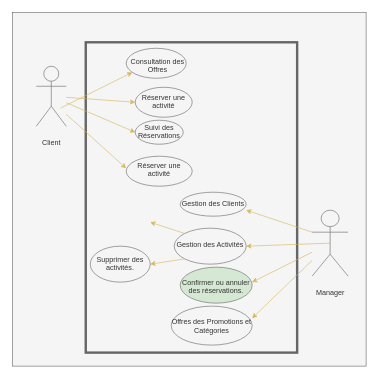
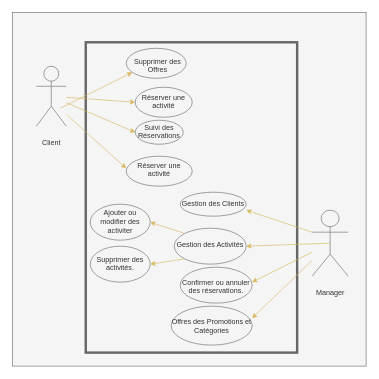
- <mxCell id="7" value="&#10;Consultation des Offres&#10;&#10;" style="ellipse;whiteSpace=wrap;html=1;strokeColor=#666666;strokeWidth=1;fillColor=#f5f5f5;fontColor=#333333;labelBackgroundColor=none;spacingLeft=5;spacingTop=22;" vertex="1" parent="1"><mxGeometry x="210" y="80" width="100" height="50" as="geometry" /></mxCell>
+ <mxCell id="7" value="&#10;Supprimer des Offres&#10;&#10;" style="ellipse;whiteSpace=wrap;html=1;strokeColor=#666666;strokeWidth=1;fillColor=#f5f5f5;fontColor=#333333;labelBackgroundColor=none;spacingLeft=5;spacingTop=22;" vertex="1" parent="1"><mxGeometry x="210" y="80" width="100" height="50" as="geometry" /></mxCell>
+ <mxCell id="20" value="&#10;&lt;p data-pm-slice=&quot;0 0 []&quot;&gt;Ajouter ou modifier des activiter&lt;/p&gt;&#10;&#10;" style="ellipse;whiteSpace=wrap;html=1;labelBackgroundColor=none;strokeColor=#666666;strokeWidth=1;fillColor=#f5f5f5;fontColor=#333333;spacingTop=11;" vertex="1" parent="1"><mxGeometry x="150" y="340" width="100" height="60" as="geometry" /></mxCell>
- <mxCell id="17" value="&#10;Confirmer ou annuler des réservations.&#10;&#10;" style="ellipse;whiteSpace=wrap;html=1;labelBackgroundColor=none;strokeColor=#666666;strokeWidth=1;fillColor=#d5e8d4;fontColor=#333333;spacingTop=20;" vertex="1" parent="1"><mxGeometry x="300" y="445" width="120" height="60" as="geometry" /></mxCell>
+ <mxCell id="17" value="&#10;Confirmer ou annuler des réservations.&#10;&#10;" style="ellipse;whiteSpace=wrap;html=1;labelBackgroundColor=none;strokeColor=#666666;strokeWidth=1;fillColor=#f5f5f5;fontColor=#333333;spacingTop=20;" vertex="1" parent="1"><mxGeometry x="300" y="445" width="120" height="60" as="geometry" /></mxCell>
